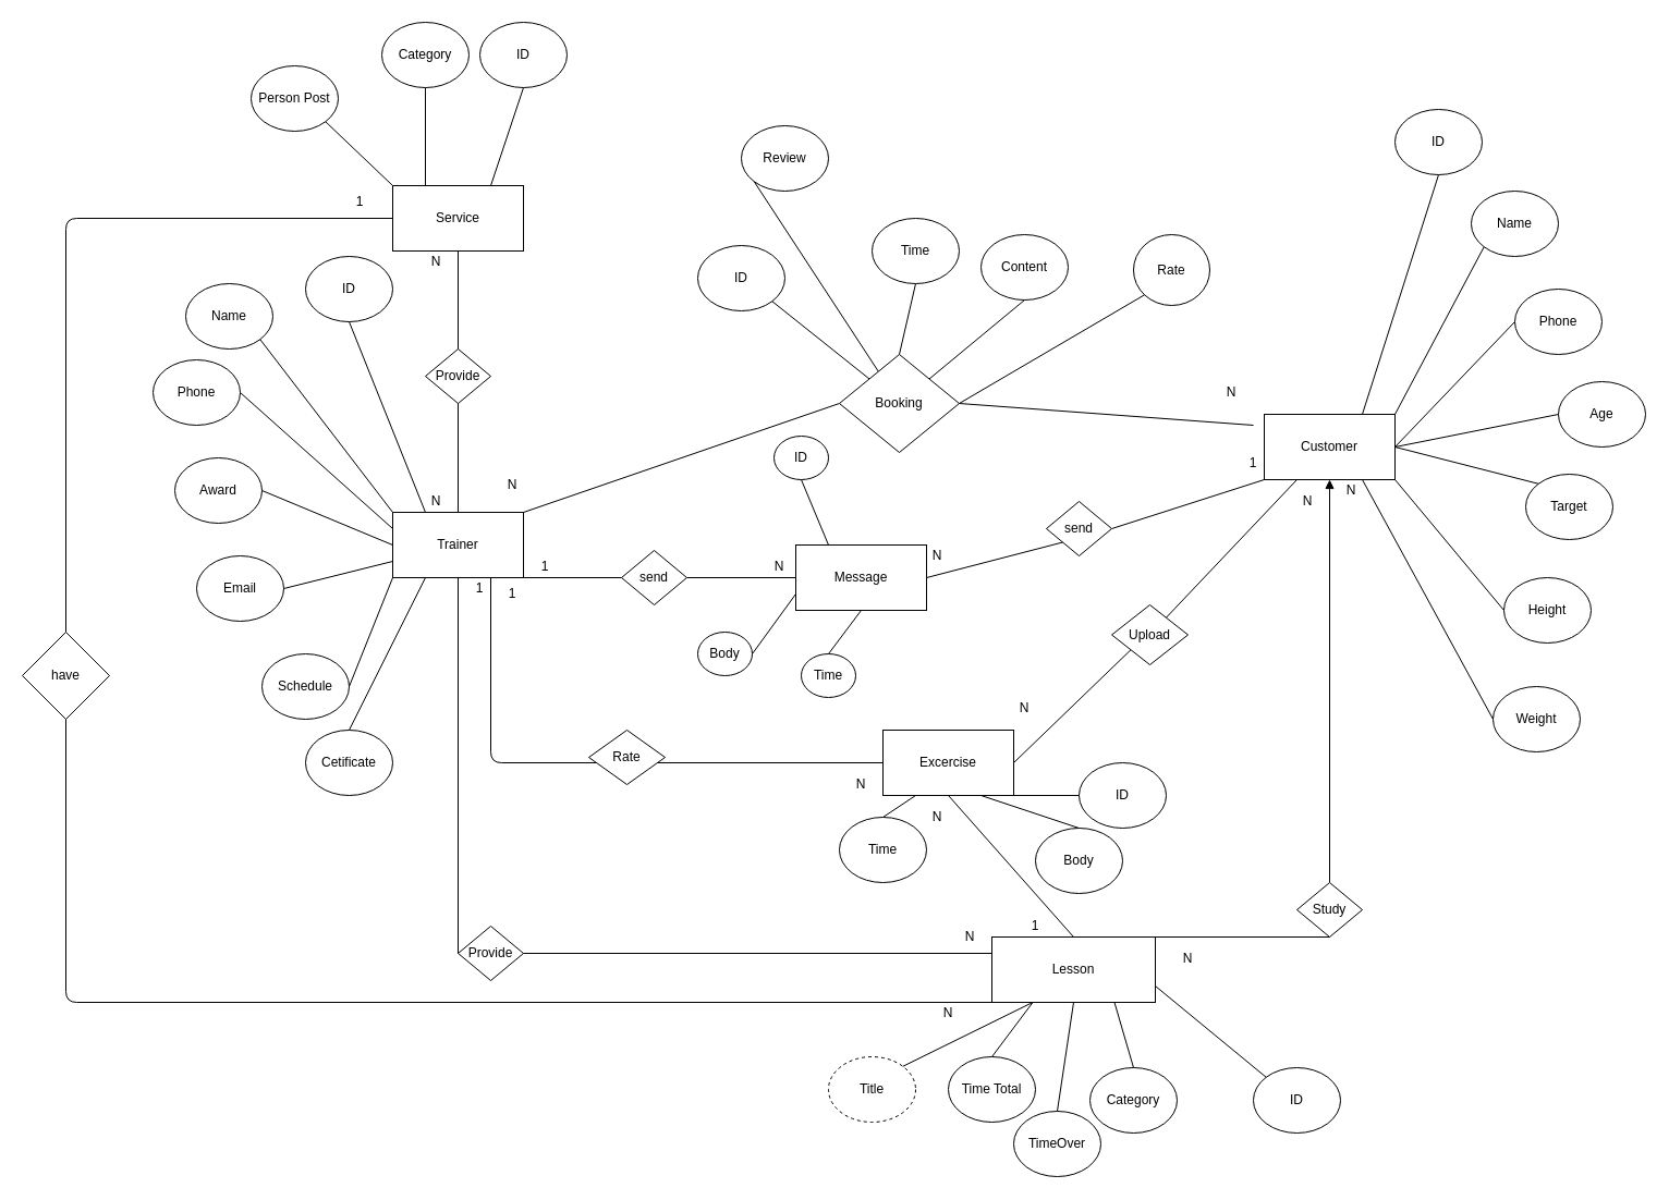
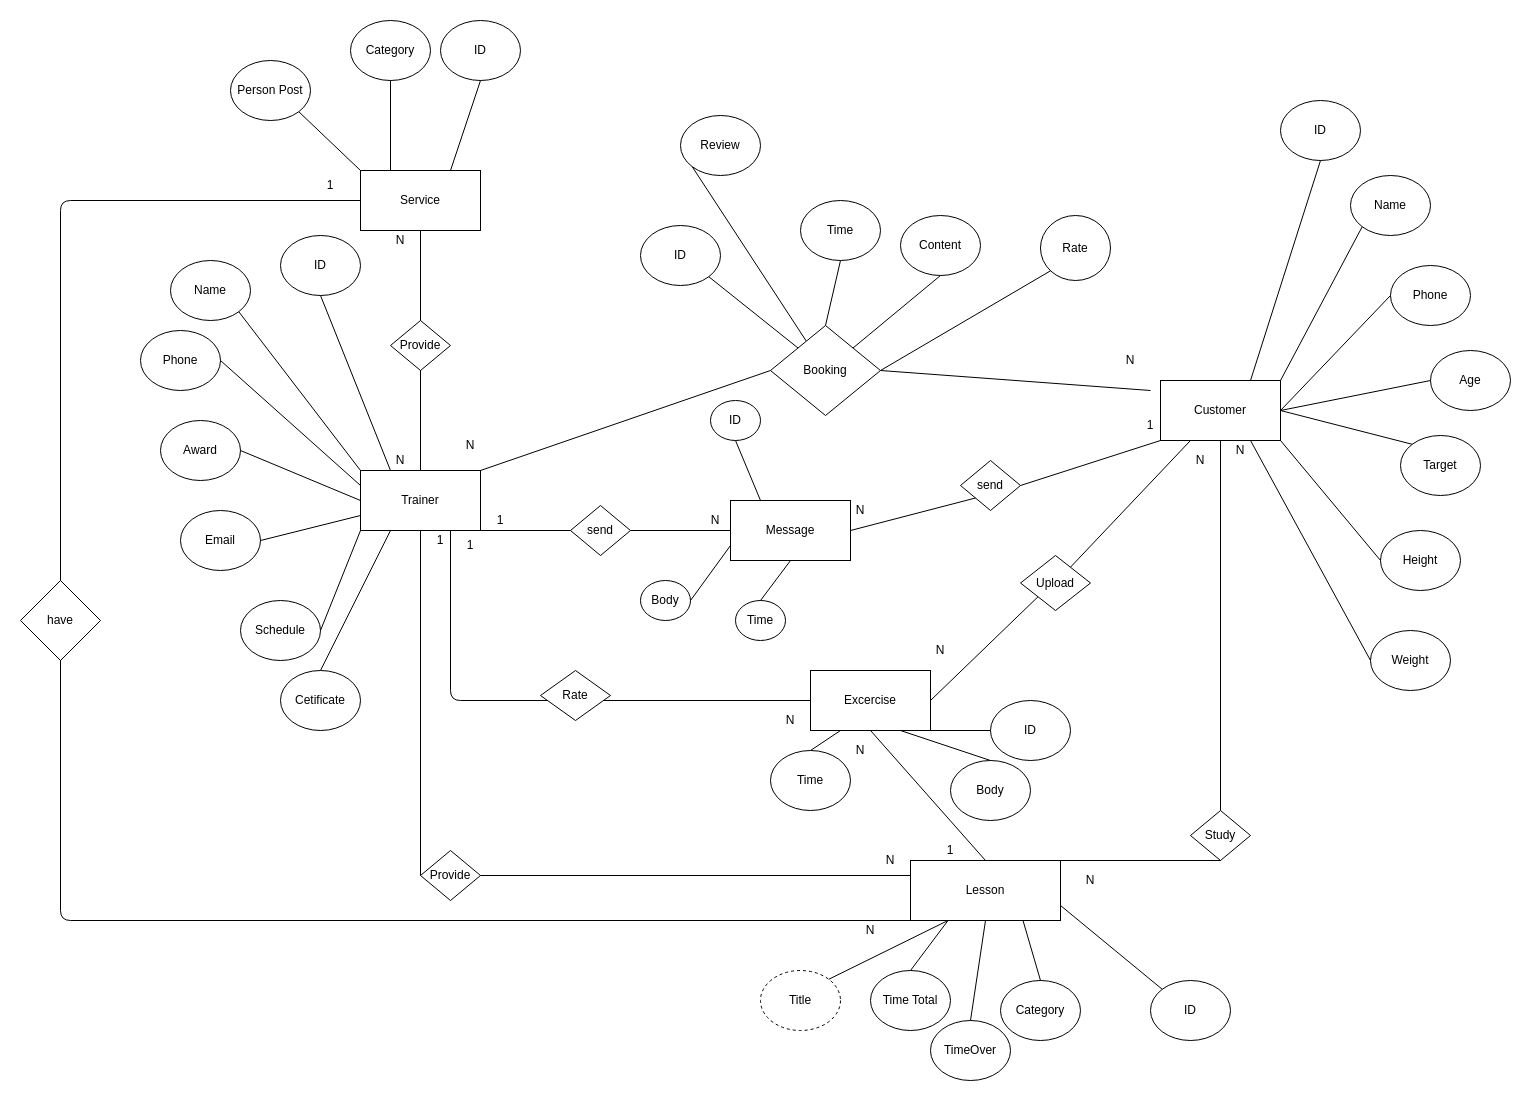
- <mxCell id="9" value="" style="endArrow=block;html=1;entryX=0.5;entryY=1;entryDx=0;entryDy=0;exitX=0.5;exitY=0;exitDx=0;exitDy=0;" parent="1" source="78" target="6" edge="1"><mxGeometry width="50" height="50" relative="1" as="geometry"><mxPoint x="1020" y="570" as="sourcePoint" /><mxPoint x="1070" y="520" as="targetPoint" /></mxGeometry></mxCell>
+ <mxCell id="9" value="" style="endArrow=none;html=1;entryX=0.5;entryY=1;entryDx=0;entryDy=0;exitX=0.5;exitY=0;exitDx=0;exitDy=0;" parent="1" source="78" target="6" edge="1"><mxGeometry width="50" height="50" relative="1" as="geometry"><mxPoint x="1020" y="570" as="sourcePoint" /><mxPoint x="1070" y="520" as="targetPoint" /></mxGeometry></mxCell>
